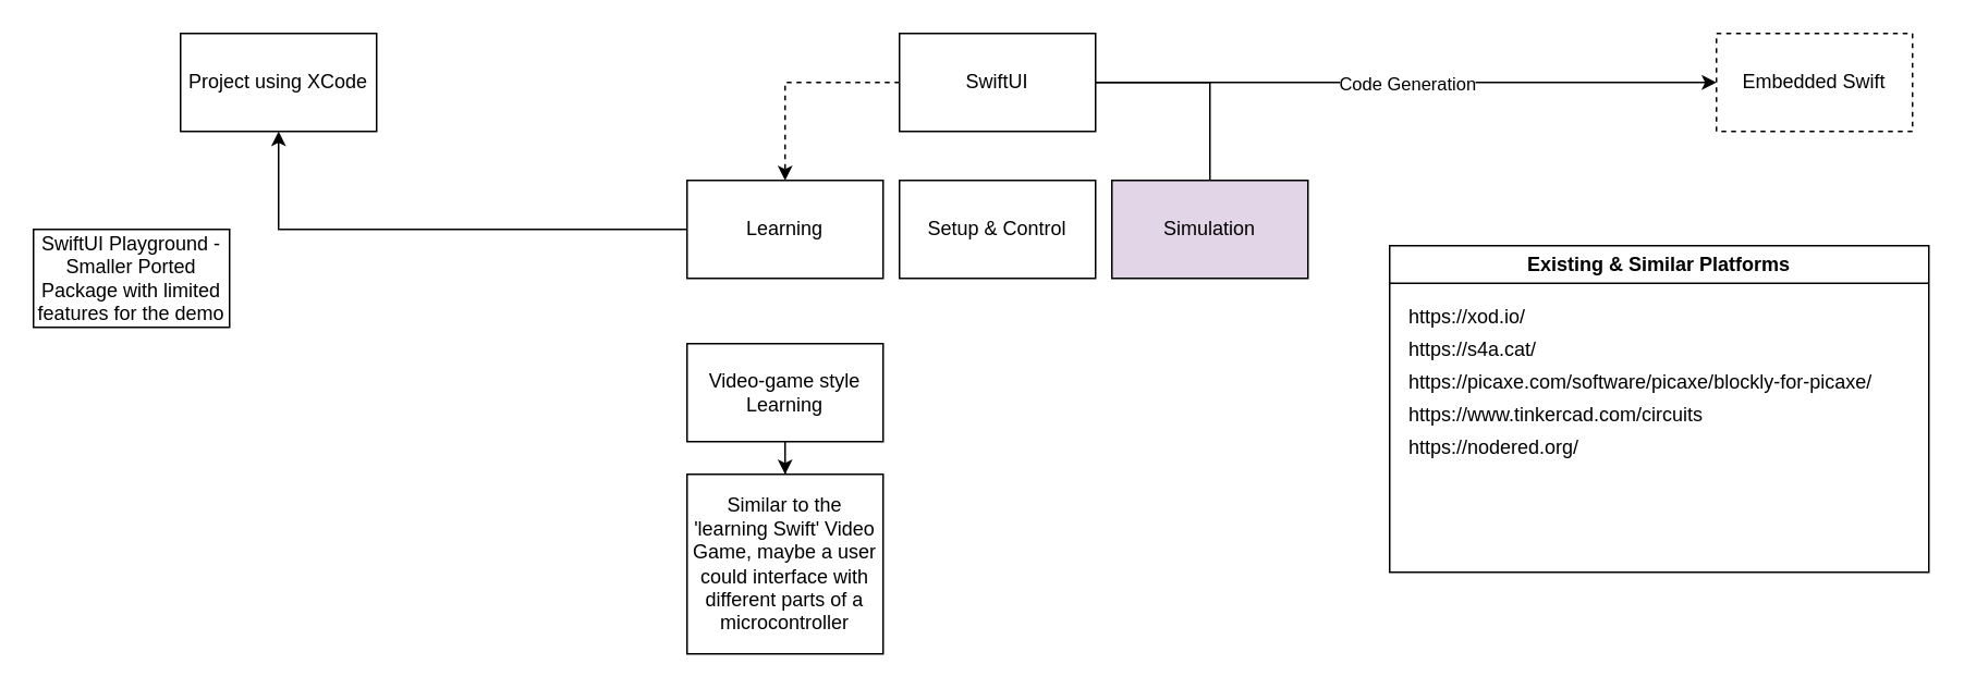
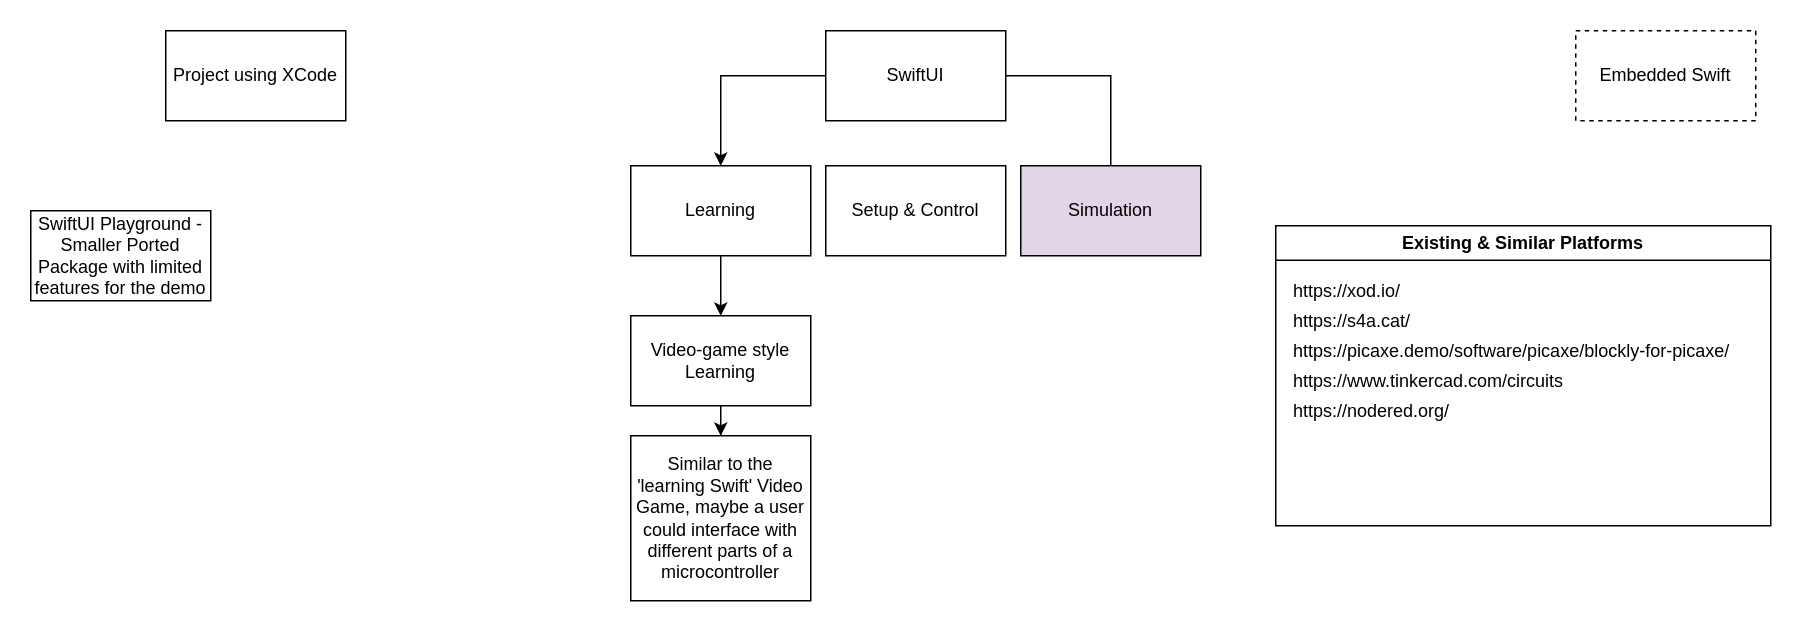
- <mxCell id="2" style="edgeStyle=orthogonalEdgeStyle;rounded=0;orthogonalLoop=1;jettySize=auto;html=1;entryX=0.5;entryY=0;entryDx=0;entryDy=0;dashed=1;" parent="1" source="6" target="11" edge="1"><mxGeometry relative="1" as="geometry" /></mxCell>
+ <mxCell id="2" style="edgeStyle=orthogonalEdgeStyle;rounded=0;orthogonalLoop=1;jettySize=auto;html=1;entryX=0.5;entryY=0;entryDx=0;entryDy=0;" parent="1" source="6" target="11" edge="1"><mxGeometry relative="1" as="geometry" /></mxCell>
- <mxCell id="4" style="edgeStyle=orthogonalEdgeStyle;rounded=0;orthogonalLoop=1;jettySize=auto;html=1;entryX=0;entryY=0.5;entryDx=0;entryDy=0;" parent="1" source="6" target="7" edge="1"><mxGeometry relative="1" as="geometry" /></mxCell>
- <mxCell id="5" value="Code Generation" style="edgeLabel;html=1;align=center;verticalAlign=middle;resizable=0;points=[];" parent="4" vertex="1" connectable="0"><mxGeometry x="-0.035" y="-2" relative="1" as="geometry"><mxPoint x="7" y="-2" as="offset" /></mxGeometry></mxCell>
- <mxCell id="10" value="" style="edgeStyle=orthogonalEdgeStyle;rounded=0;orthogonalLoop=1;jettySize=auto;html=1;" edge="1" parent="1" source="11" target="18"><mxGeometry relative="1" as="geometry" /></mxCell>
+ <mxCell id="10" value="" style="edgeStyle=orthogonalEdgeStyle;rounded=0;orthogonalLoop=1;jettySize=auto;html=1;" edge="1" parent="1" source="11" target="21"><mxGeometry relative="1" as="geometry" /></mxCell>
- <mxCell id="15" value="https://picaxe.com/software/picaxe/blockly-for-picaxe/" style="text;whiteSpace=wrap;" parent="12" vertex="1"><mxGeometry x="10" y="70" width="320" height="40" as="geometry" /></mxCell>
+ <mxCell id="15" value="https://picaxe.demo/software/picaxe/blockly-for-picaxe/" style="text;whiteSpace=wrap;" parent="12" vertex="1"><mxGeometry x="10" y="70" width="320" height="40" as="geometry" /></mxCell>
